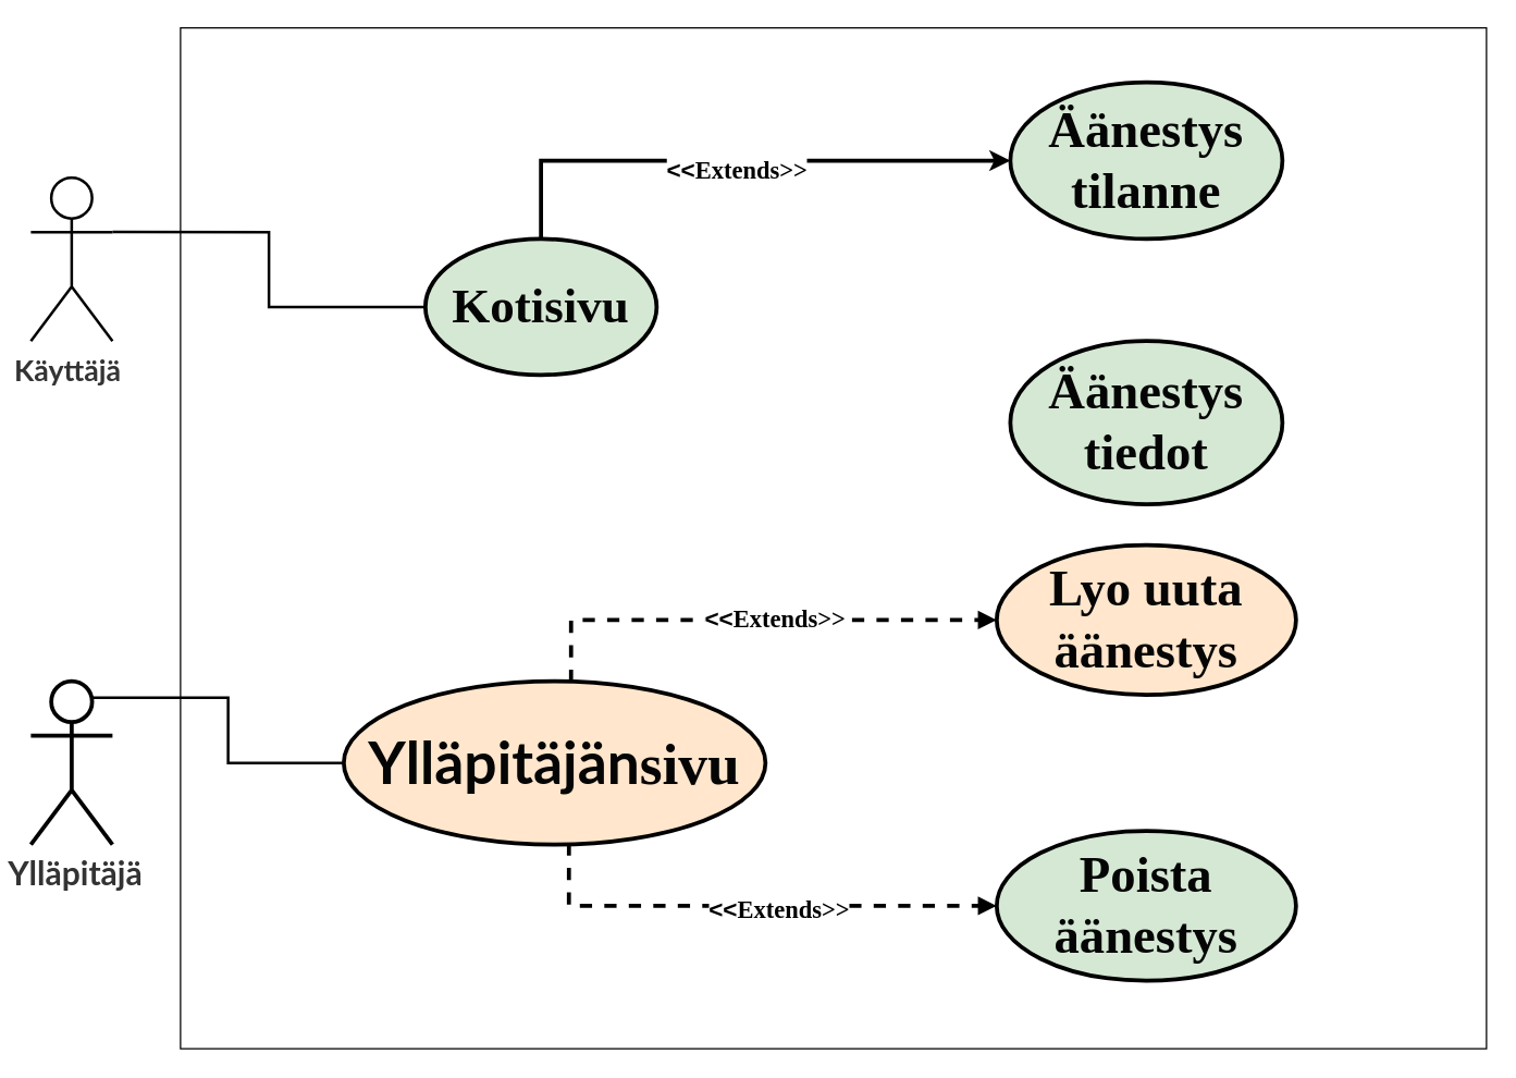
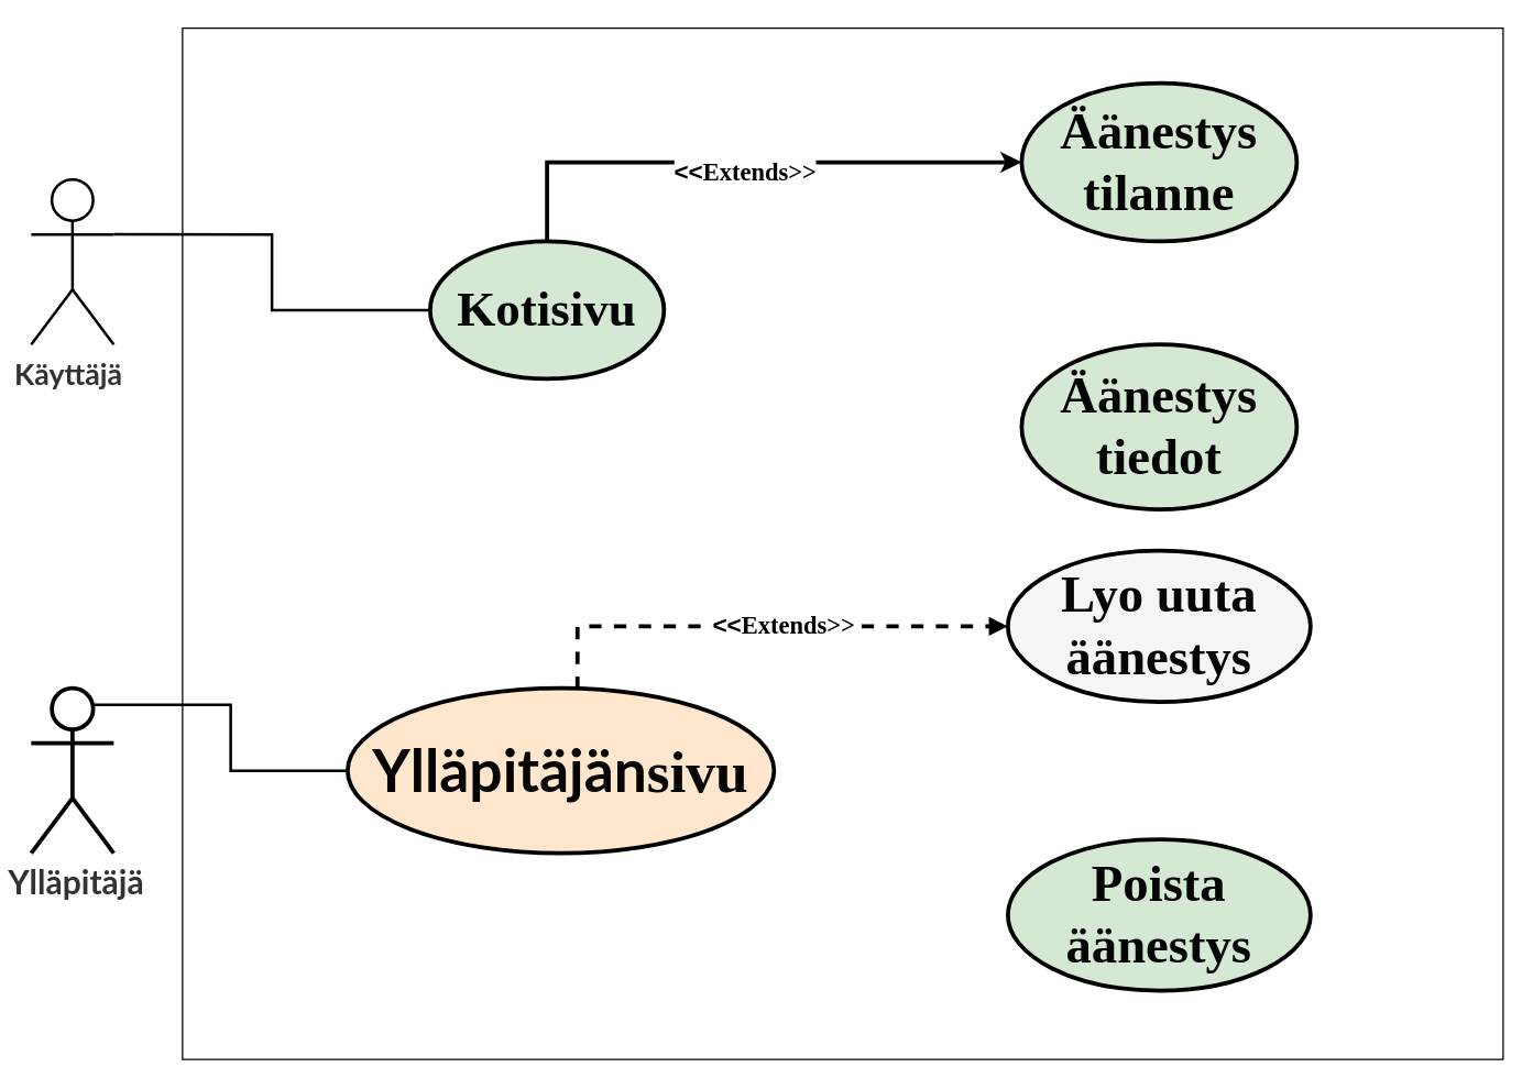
- <mxCell id="10" value="&lt;p style=&quot;margin-top: 0pt ; margin-bottom: 0pt ; margin-left: 0in ; direction: ltr ; unicode-bidi: embed ; word-break: normal&quot;&gt;&lt;span style=&quot;font-size: 28pt ; font-family: &amp;#34;calibri&amp;#34; ; font-weight: bold&quot;&gt;&lt;font color=&quot;#050505&quot;&gt;Lyo uuta äänestys&lt;/font&gt;&lt;/span&gt;&lt;/p&gt;" style="ellipse;whiteSpace=wrap;html=1;fillColor=#ffe6cc;strokeColor=#000000;strokeWidth=3;" parent="1" vertex="1"><mxGeometry x="730" y="400" width="220" height="110" as="geometry" /></mxCell>
+ <mxCell id="10" value="&lt;p style=&quot;margin-top: 0pt ; margin-bottom: 0pt ; margin-left: 0in ; direction: ltr ; unicode-bidi: embed ; word-break: normal&quot;&gt;&lt;span style=&quot;font-size: 28pt ; font-family: &amp;#34;calibri&amp;#34; ; font-weight: bold&quot;&gt;&lt;font color=&quot;#050505&quot;&gt;Lyo uuta äänestys&lt;/font&gt;&lt;/span&gt;&lt;/p&gt;" style="ellipse;whiteSpace=wrap;html=1;fillColor=#f5f5f5;strokeColor=#000000;strokeWidth=3;" parent="1" vertex="1"><mxGeometry x="730" y="400" width="220" height="110" as="geometry" /></mxCell>
- <mxCell id="15" style="edgeStyle=orthogonalEdgeStyle;rounded=0;sketch=0;orthogonalLoop=1;jettySize=auto;html=1;entryX=0;entryY=0.5;entryDx=0;entryDy=0;shadow=0;dashed=1;fontSize=18;startArrow=none;startFill=0;endArrow=block;endFill=1;strokeColor=default;strokeWidth=3;exitX=0.534;exitY=0.992;exitDx=0;exitDy=0;exitPerimeter=0;" parent="1" source="17" target="11" edge="1"><mxGeometry relative="1" as="geometry" /></mxCell>
- <mxCell id="16" value="&lt;font style=&quot;font-size: 18px&quot;&gt;&lt;b&gt;&amp;lt;&amp;lt;&lt;span style=&quot;font-family: &amp;#34;calibri&amp;#34; ; text-align: left&quot;&gt;Extends&amp;gt;&amp;gt;&lt;/span&gt;&lt;/b&gt;&lt;/font&gt;" style="edgeLabel;html=1;align=center;verticalAlign=middle;resizable=0;points=[];fontSize=18;" parent="15" vertex="1" connectable="0"><mxGeometry x="0.107" y="-2" relative="1" as="geometry"><mxPoint as="offset" /></mxGeometry></mxCell>
